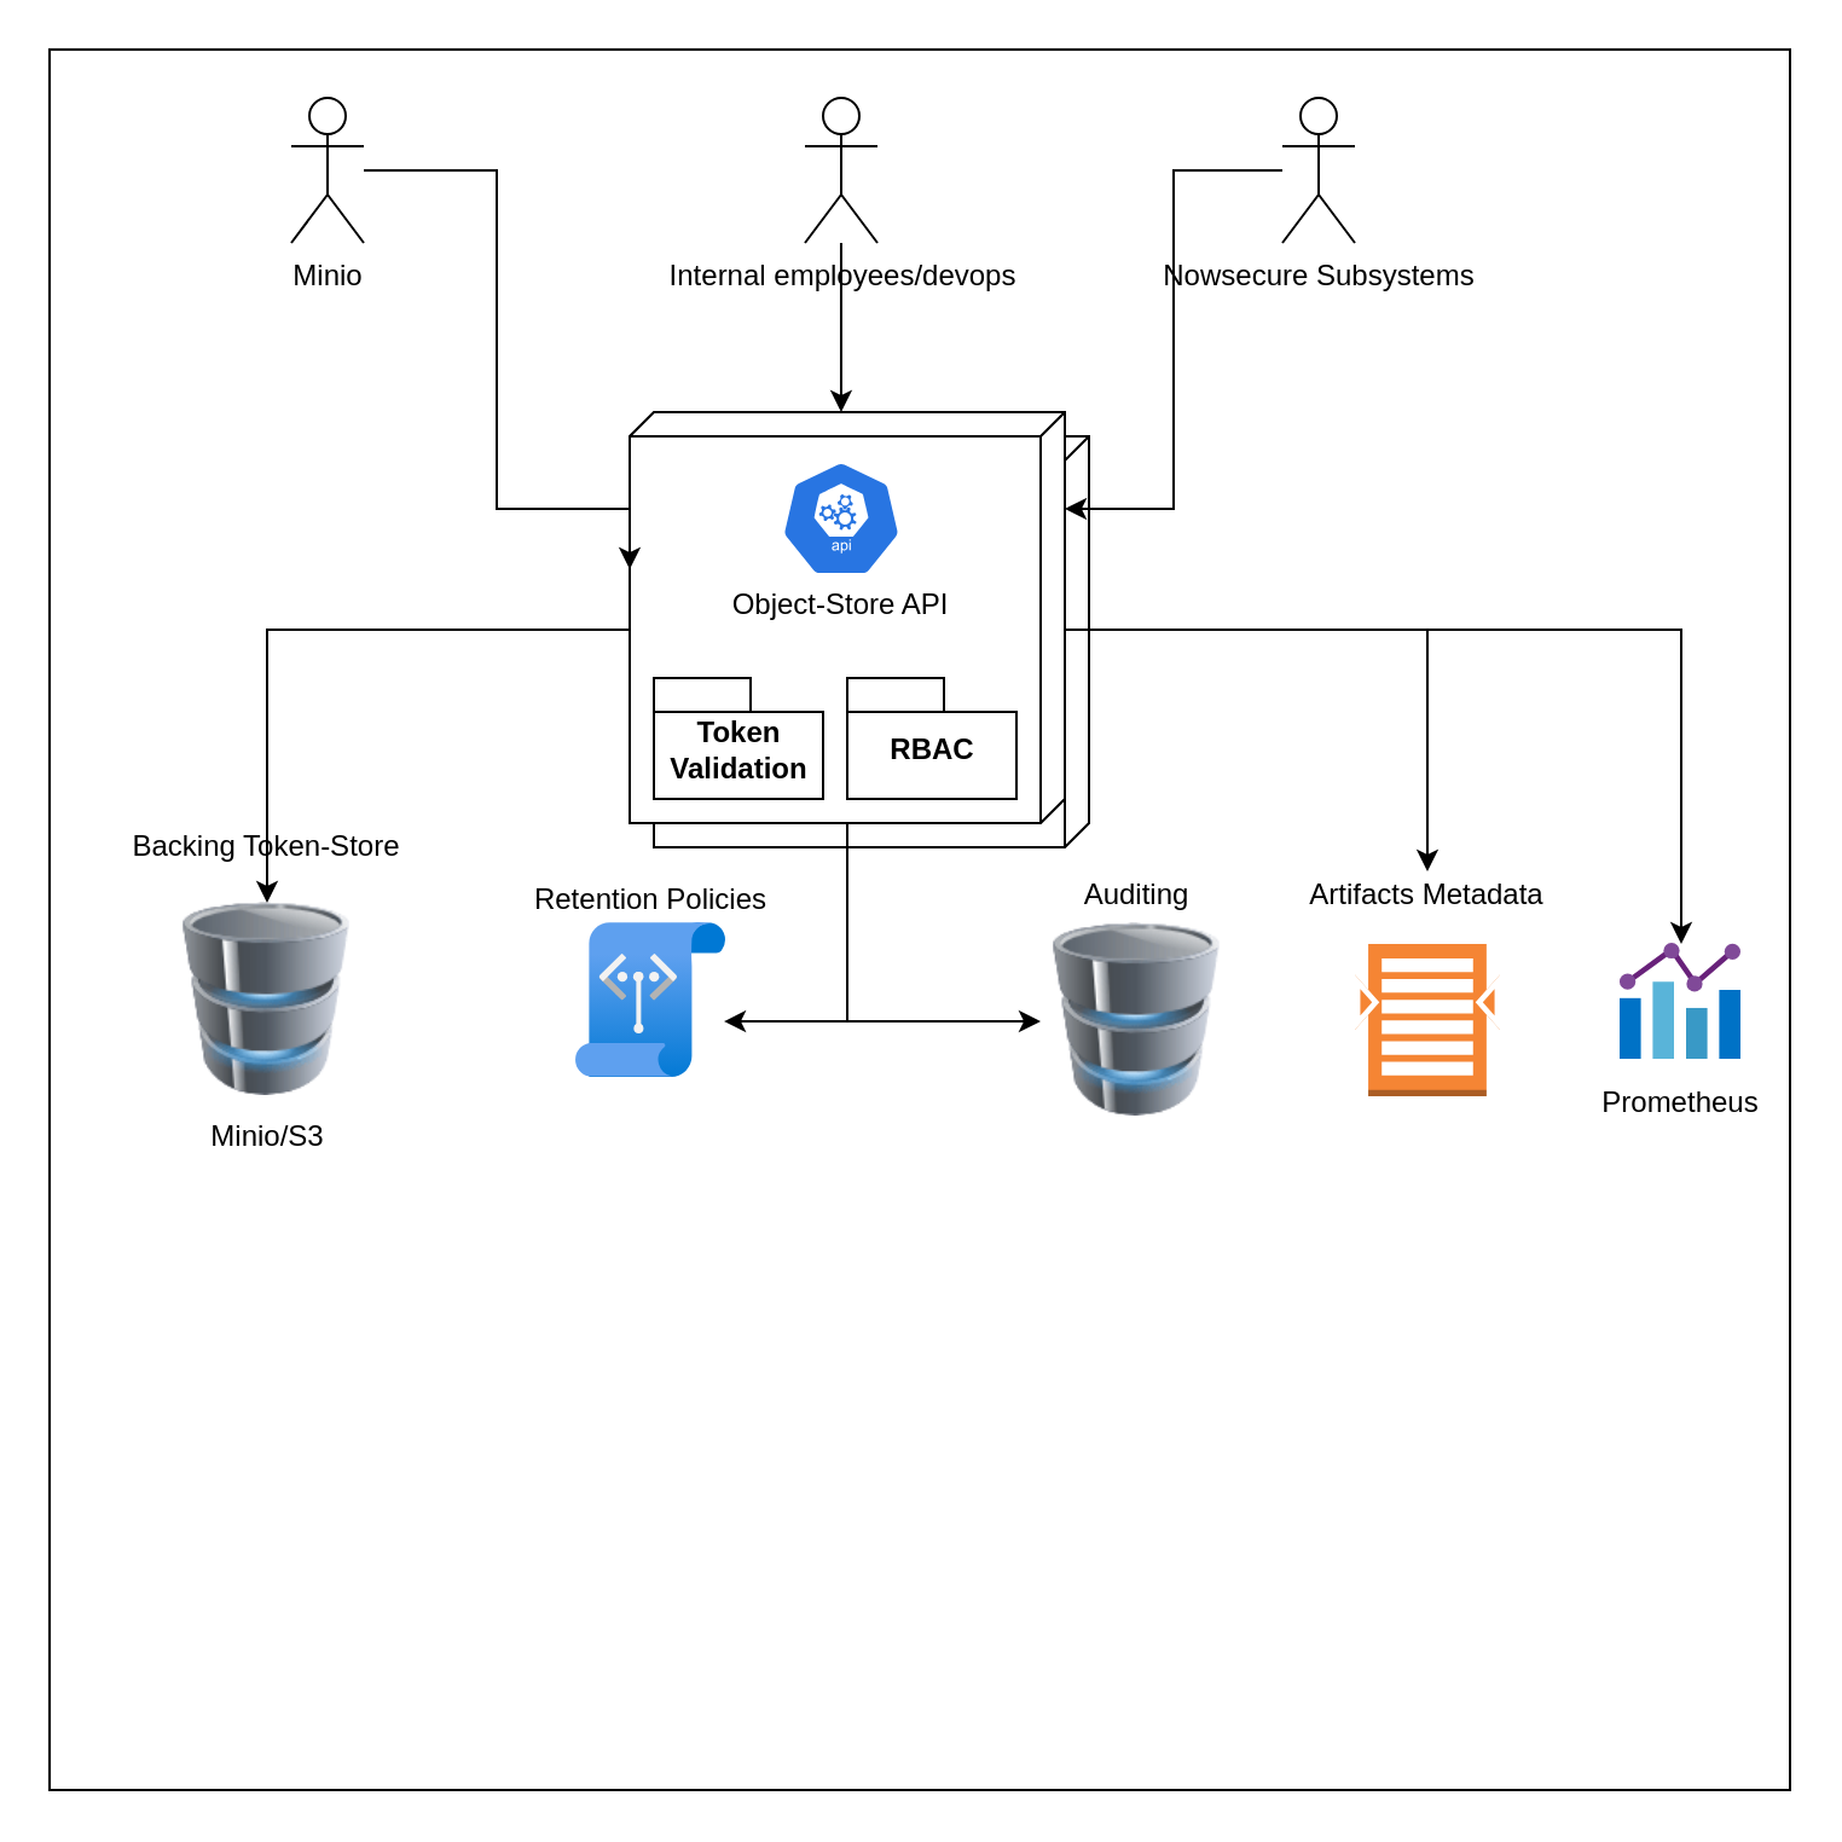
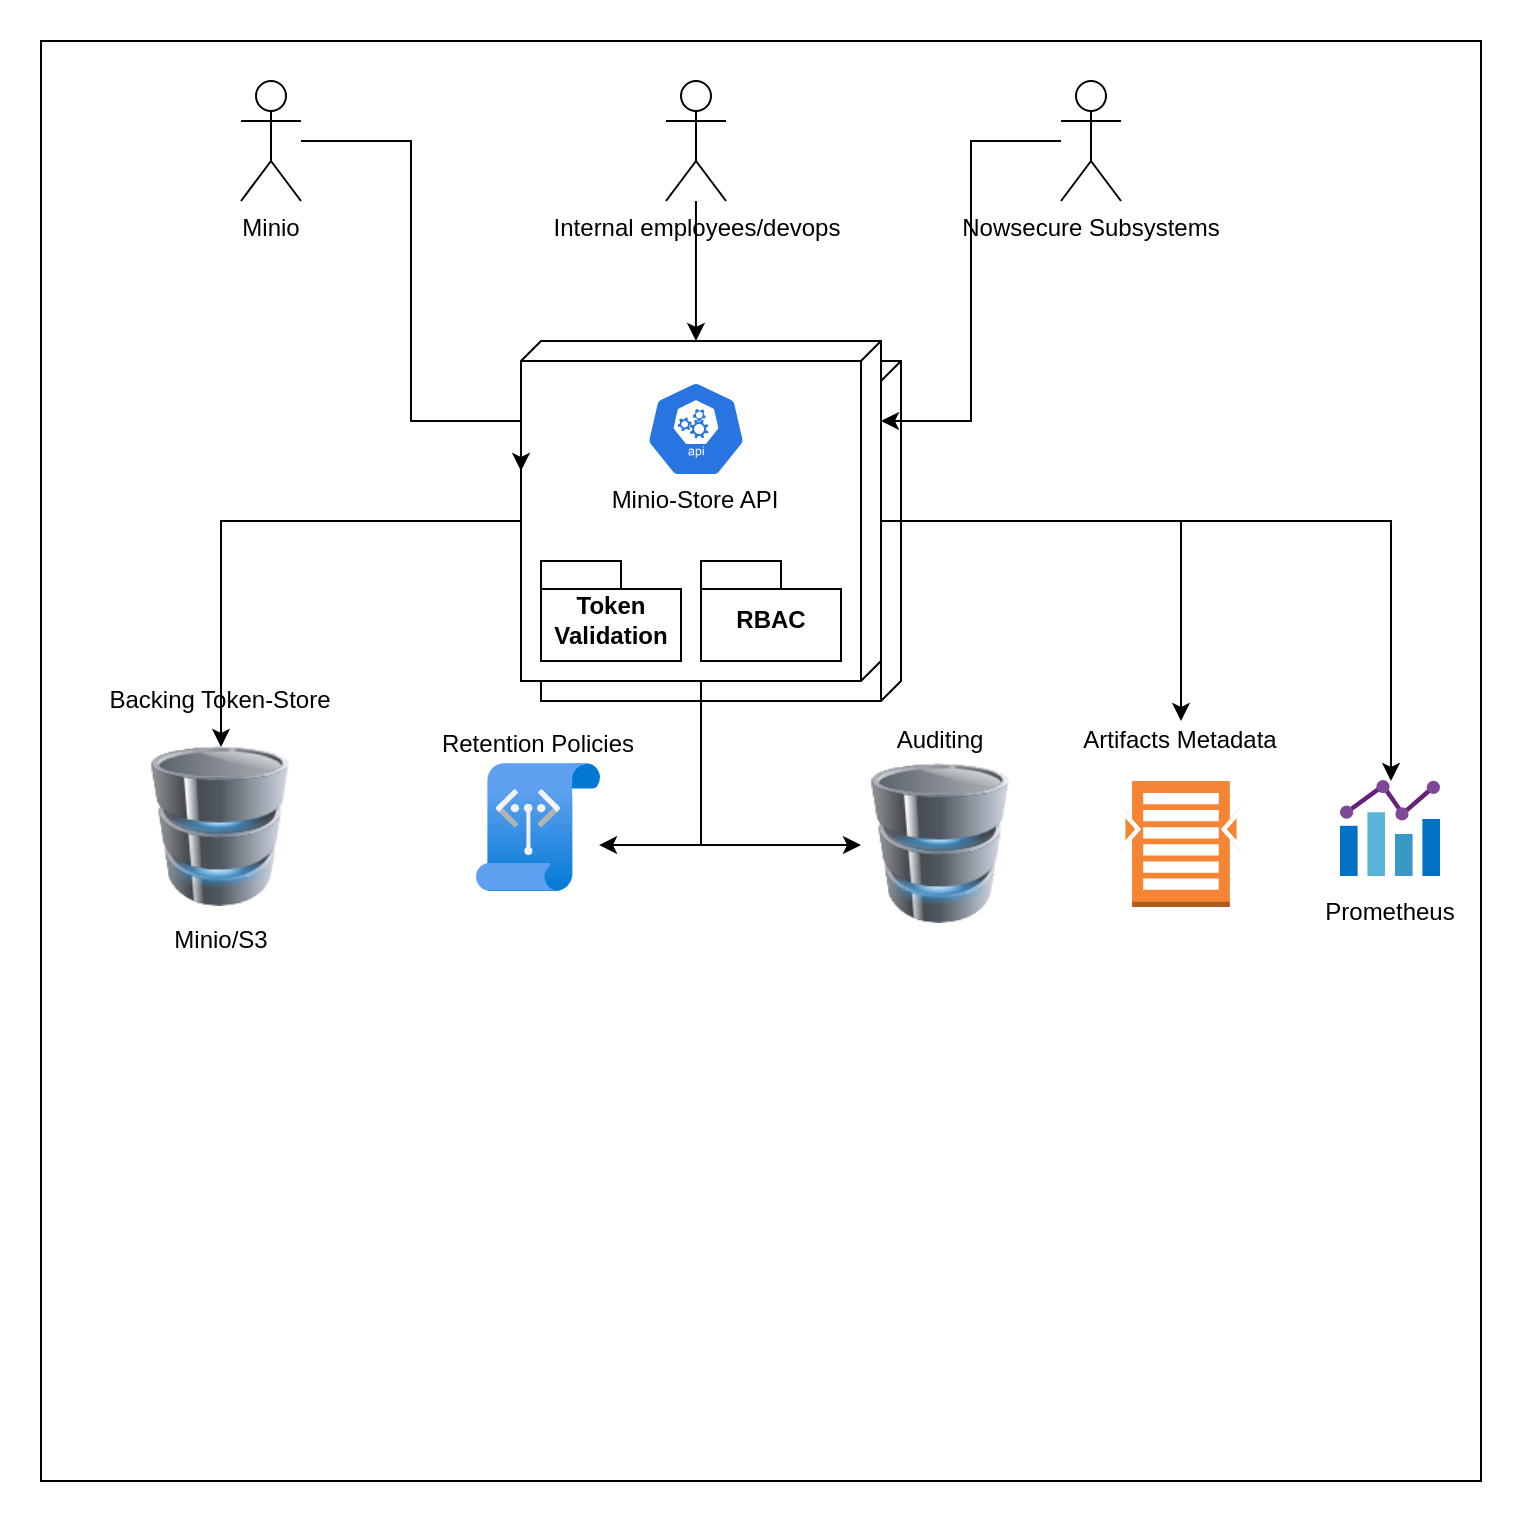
- <mxCell id="11" value="Object-Store API" style="text;html=1;strokeColor=none;fillColor=none;align=center;verticalAlign=middle;whiteSpace=wrap;rounded=0;" parent="1" vertex="1"><mxGeometry x="300" y="240" width="95" height="20" as="geometry" /></mxCell>
+ <mxCell id="11" value="Minio-Store API" style="text;html=1;strokeColor=none;fillColor=none;align=center;verticalAlign=middle;whiteSpace=wrap;rounded=0;" parent="1" vertex="1"><mxGeometry x="300" y="240" width="95" height="20" as="geometry" /></mxCell>
